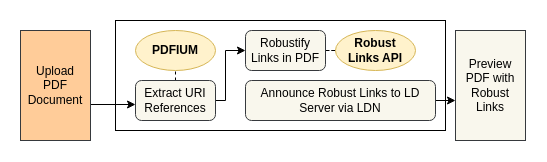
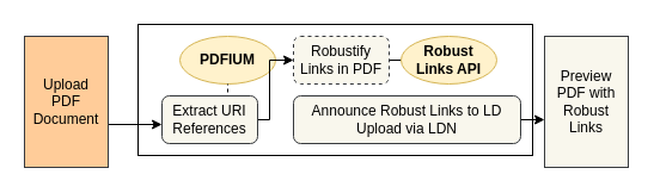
- <mxCell id="9" value="PDFIUM" style="ellipse;whiteSpace=wrap;html=1;fontSize=12;align=center;fillColor=#fff2cc;strokeColor=#d6b656;fontStyle=1" vertex="1" parent="1"><mxGeometry x="135" y="30" width="80" height="40" as="geometry" /></mxCell>
+ <mxCell id="9" value="PDFIUM" style="ellipse;whiteSpace=wrap;html=1;fontSize=12;align=center;fillColor=#fff2cc;strokeColor=#d6b656;fontStyle=1" vertex="1" parent="1"><mxGeometry x="150" y="30" width="80" height="40" as="geometry" /></mxCell>
- <mxCell id="8" value="&lt;div&gt;Robustify Links in PDF&lt;/div&gt;" style="rounded=1;whiteSpace=wrap;html=1;fillColor=#f9f7ed;strokeColor=#36393d;" parent="1" vertex="1"><mxGeometry x="245" y="30" width="80" height="40" as="geometry" /></mxCell>
+ <mxCell id="8" value="&lt;div&gt;Robustify Links in PDF&lt;/div&gt;" style="rounded=1;whiteSpace=wrap;html=1;fillColor=#f9f7ed;strokeColor=#36393d;dashed=1;" parent="1" vertex="1"><mxGeometry x="245" y="30" width="80" height="40" as="geometry" /></mxCell>
- <mxCell id="7" style="edgeStyle=orthogonalEdgeStyle;rounded=0;orthogonalLoop=1;jettySize=auto;html=1;exitX=1;exitY=0.5;exitDx=0;exitDy=0;fontSize=11;endArrow=none;endFill=0;strokeColor=#000000;dashed=1;" edge="1" parent="1" source="8" target="13"><mxGeometry relative="1" as="geometry" /></mxCell>
+ <mxCell id="7" style="edgeStyle=orthogonalEdgeStyle;rounded=0;orthogonalLoop=1;jettySize=auto;html=1;exitX=1;exitY=0.5;exitDx=0;exitDy=0;fontSize=11;endArrow=none;endFill=0;strokeColor=#000000;dashed=0;" edge="1" parent="1" source="8" target="13"><mxGeometry relative="1" as="geometry" /></mxCell>
- <mxCell id="6" value="&lt;div&gt;Announce Robust Links to LD Server via LDN&lt;/div&gt;" style="rounded=1;whiteSpace=wrap;html=1;fillColor=#f9f7ed;strokeColor=#36393d;" parent="1" vertex="1"><mxGeometry x="245" y="80" width="190" height="40" as="geometry" /></mxCell>
+ <mxCell id="6" value="&lt;div&gt;Announce Robust Links to LD Upload via LDN&lt;/div&gt;" style="rounded=1;whiteSpace=wrap;html=1;fillColor=#f9f7ed;strokeColor=#36393d;" parent="1" vertex="1"><mxGeometry x="245" y="80" width="190" height="40" as="geometry" /></mxCell>
